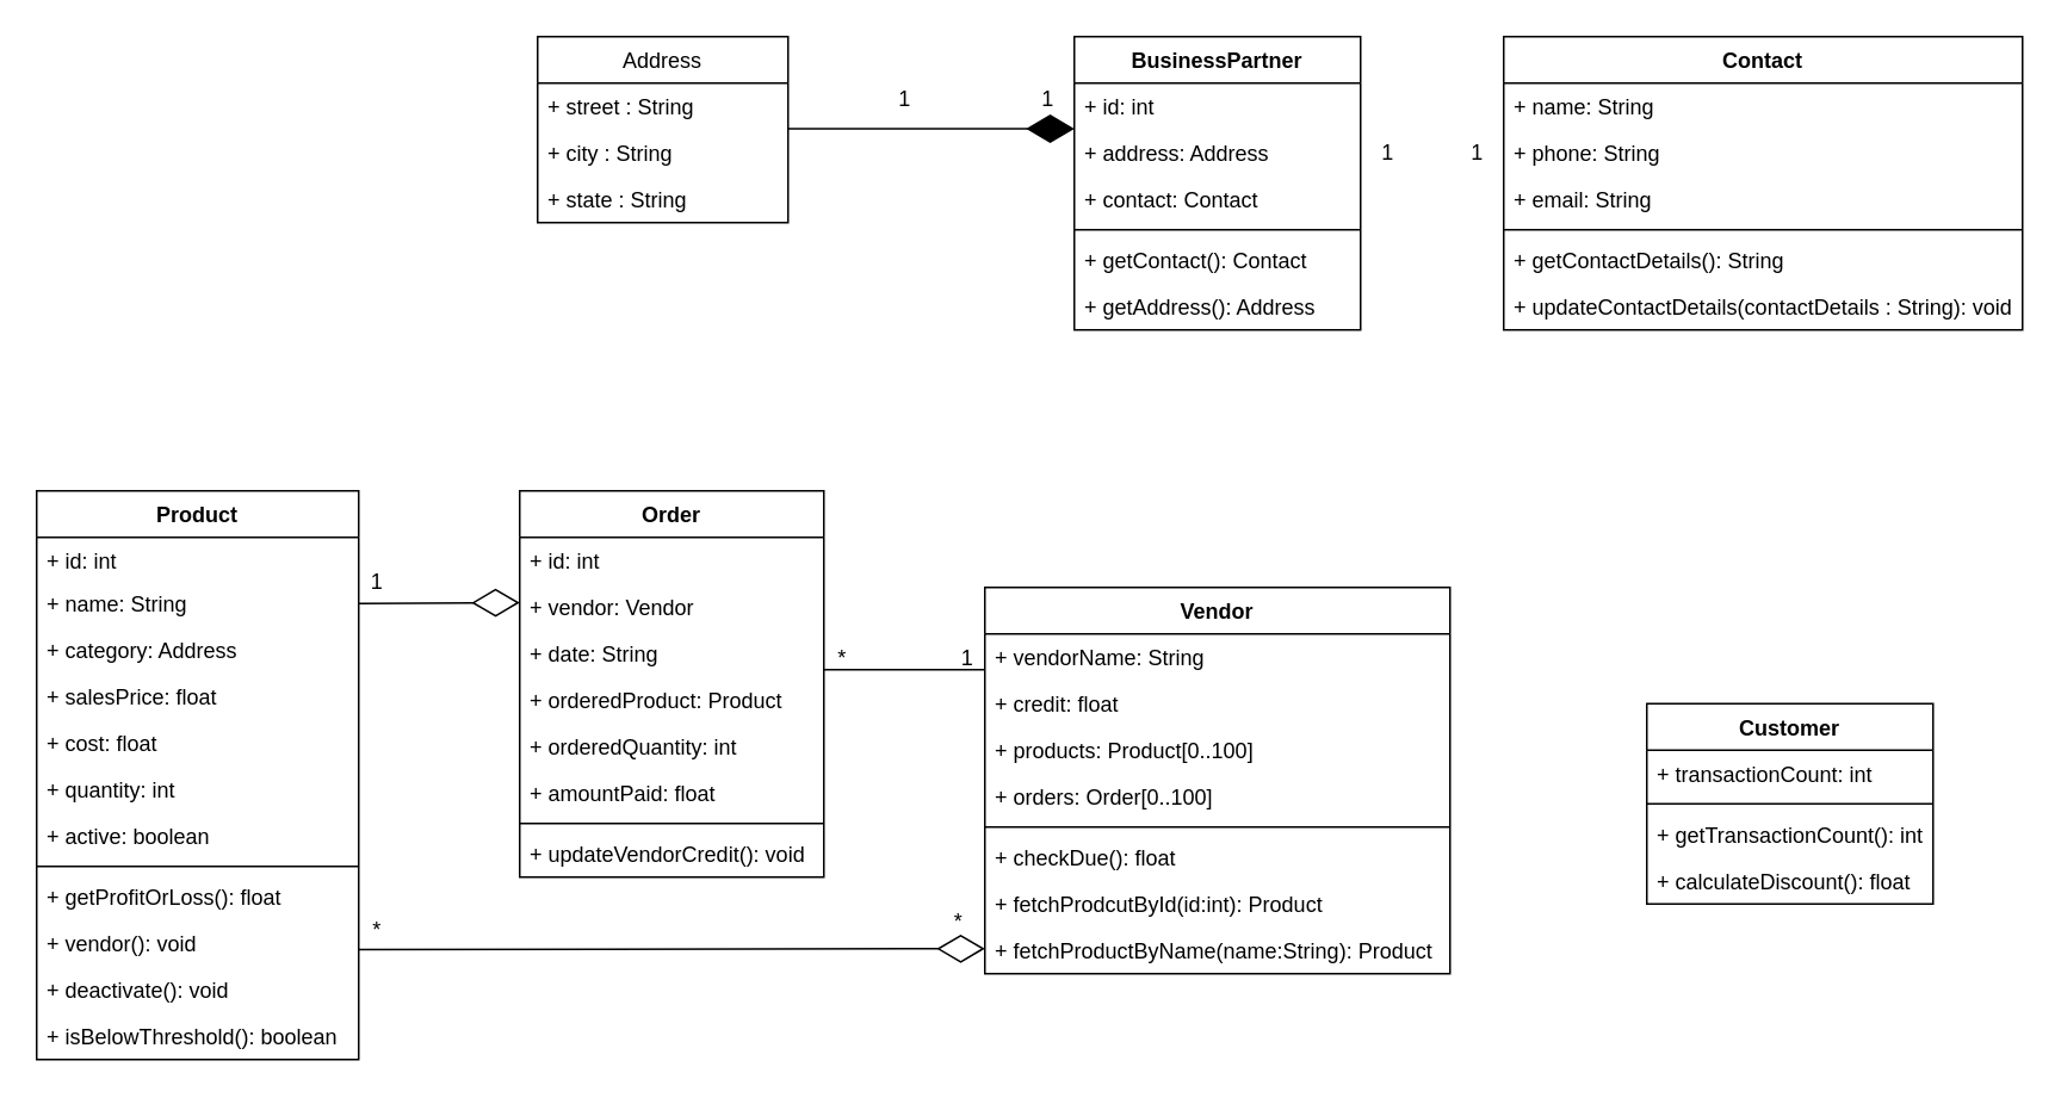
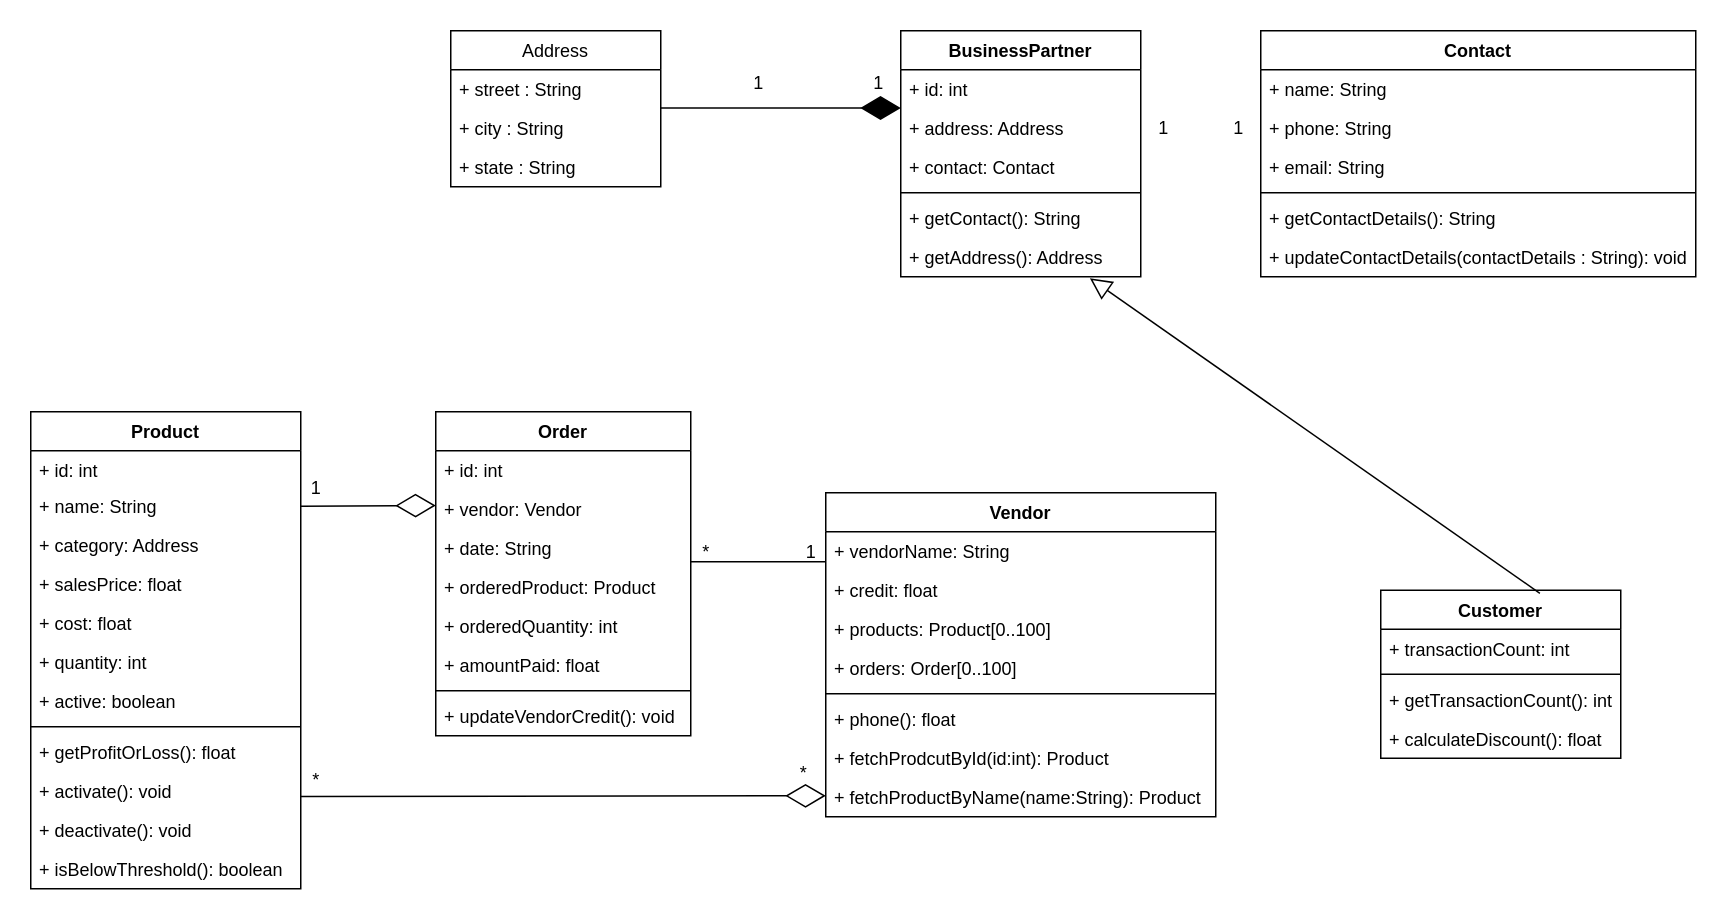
- <mxCell id="12" value="+ getContact(): Contact" style="text;strokeColor=none;fillColor=none;align=left;verticalAlign=top;spacingLeft=4;spacingRight=4;overflow=hidden;rotatable=0;points=[[0,0.5],[1,0.5]];portConstraint=eastwest;" vertex="1" parent="7"><mxGeometry y="112" width="160" height="26" as="geometry" /></mxCell>
+ <mxCell id="12" value="+ getContact(): String" style="text;strokeColor=none;fillColor=none;align=left;verticalAlign=top;spacingLeft=4;spacingRight=4;overflow=hidden;rotatable=0;points=[[0,0.5],[1,0.5]];portConstraint=eastwest;" vertex="1" parent="7"><mxGeometry y="112" width="160" height="26" as="geometry" /></mxCell>
+ <mxCell id="60" value="" style="endArrow=block;html=1;rounded=0;exitX=0.663;exitY=0.018;exitDx=0;exitDy=0;exitPerimeter=0;endFill=0;endSize=12;entryX=0.788;entryY=1.038;entryDx=0;entryDy=0;entryPerimeter=0;" edge="1" parent="1" source="52" target="13"><mxGeometry width="50" height="50" relative="1" as="geometry"><mxPoint x="970" y="393" as="sourcePoint" /><mxPoint x="1171.1" y="253.07" as="targetPoint" /></mxGeometry></mxCell>
- <mxCell id="49" value="+ checkDue(): float" style="text;strokeColor=none;fillColor=none;align=left;verticalAlign=top;spacingLeft=4;spacingRight=4;overflow=hidden;rotatable=0;points=[[0,0.5],[1,0.5]];portConstraint=eastwest;" vertex="1" parent="43"><mxGeometry y="138" width="260" height="26" as="geometry" /></mxCell>
+ <mxCell id="49" value="+ phone(): float" style="text;strokeColor=none;fillColor=none;align=left;verticalAlign=top;spacingLeft=4;spacingRight=4;overflow=hidden;rotatable=0;points=[[0,0.5],[1,0.5]];portConstraint=eastwest;" vertex="1" parent="43"><mxGeometry y="138" width="260" height="26" as="geometry" /></mxCell>
- <mxCell id="40" value="+ vendor(): void" style="text;strokeColor=none;fillColor=none;align=left;verticalAlign=top;spacingLeft=4;spacingRight=4;overflow=hidden;rotatable=0;points=[[0,0.5],[1,0.5]];portConstraint=eastwest;" vertex="1" parent="30"><mxGeometry y="240" width="180" height="26" as="geometry" /></mxCell>
+ <mxCell id="40" value="+ activate(): void" style="text;strokeColor=none;fillColor=none;align=left;verticalAlign=top;spacingLeft=4;spacingRight=4;overflow=hidden;rotatable=0;points=[[0,0.5],[1,0.5]];portConstraint=eastwest;" vertex="1" parent="30"><mxGeometry y="240" width="180" height="26" as="geometry" /></mxCell>
